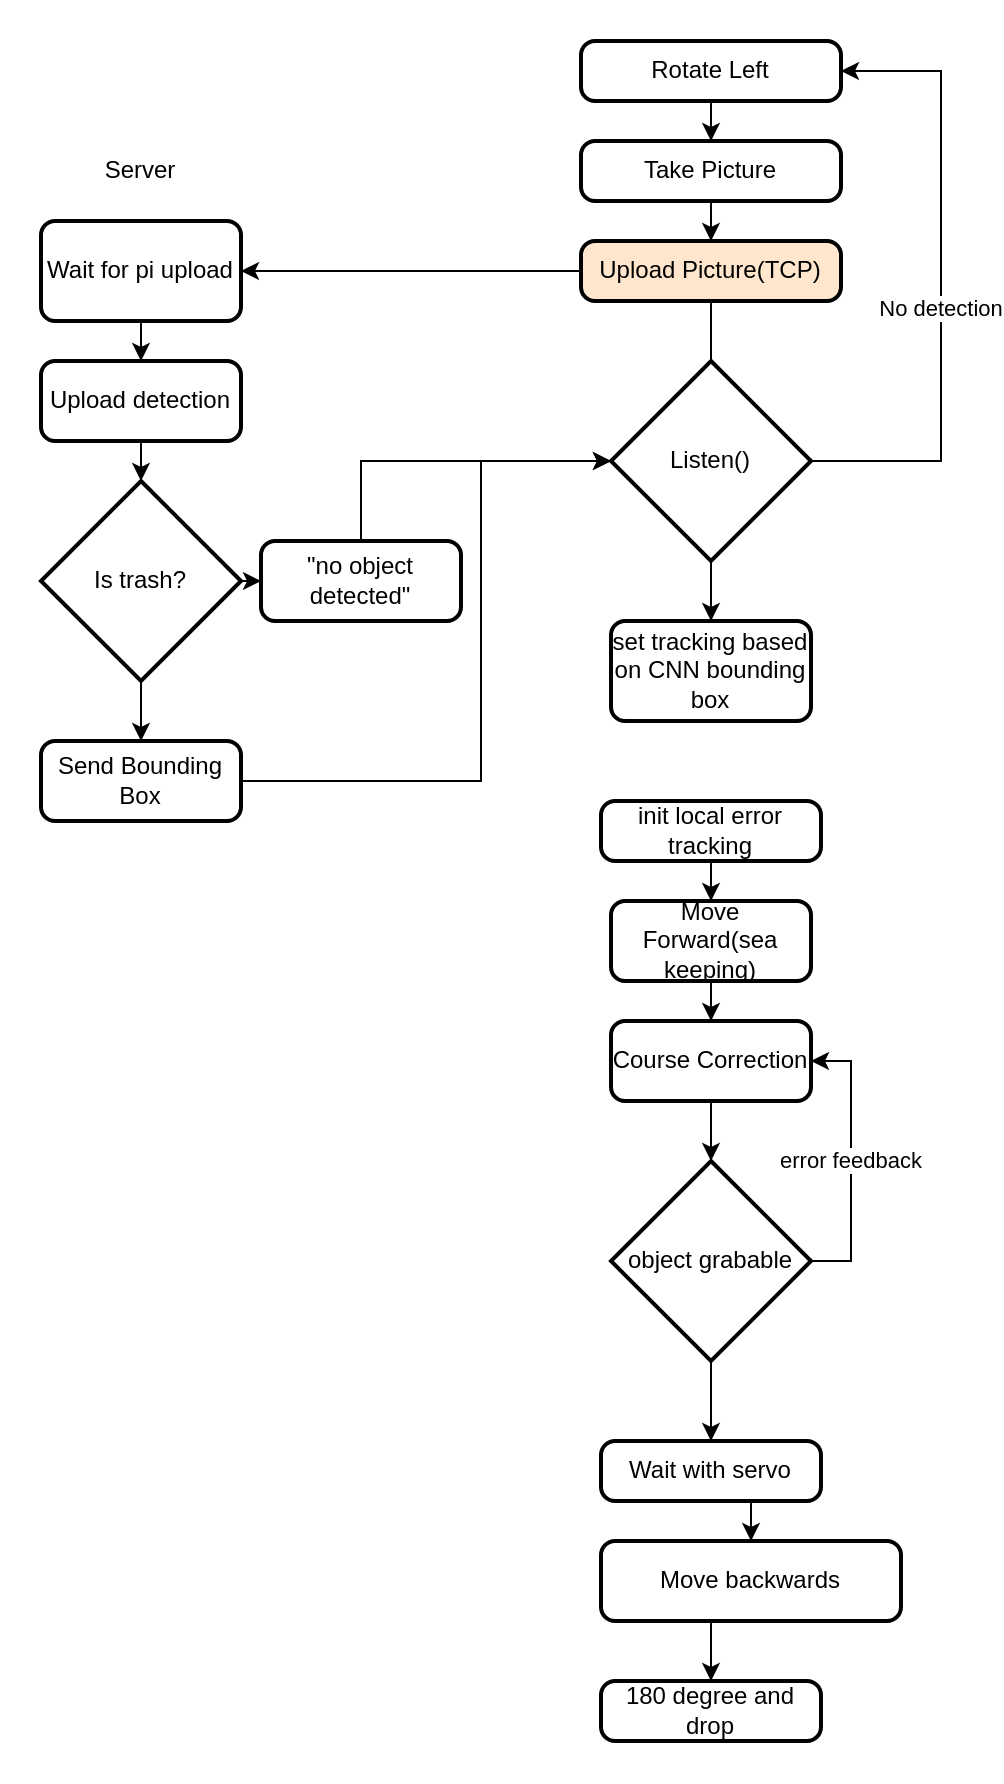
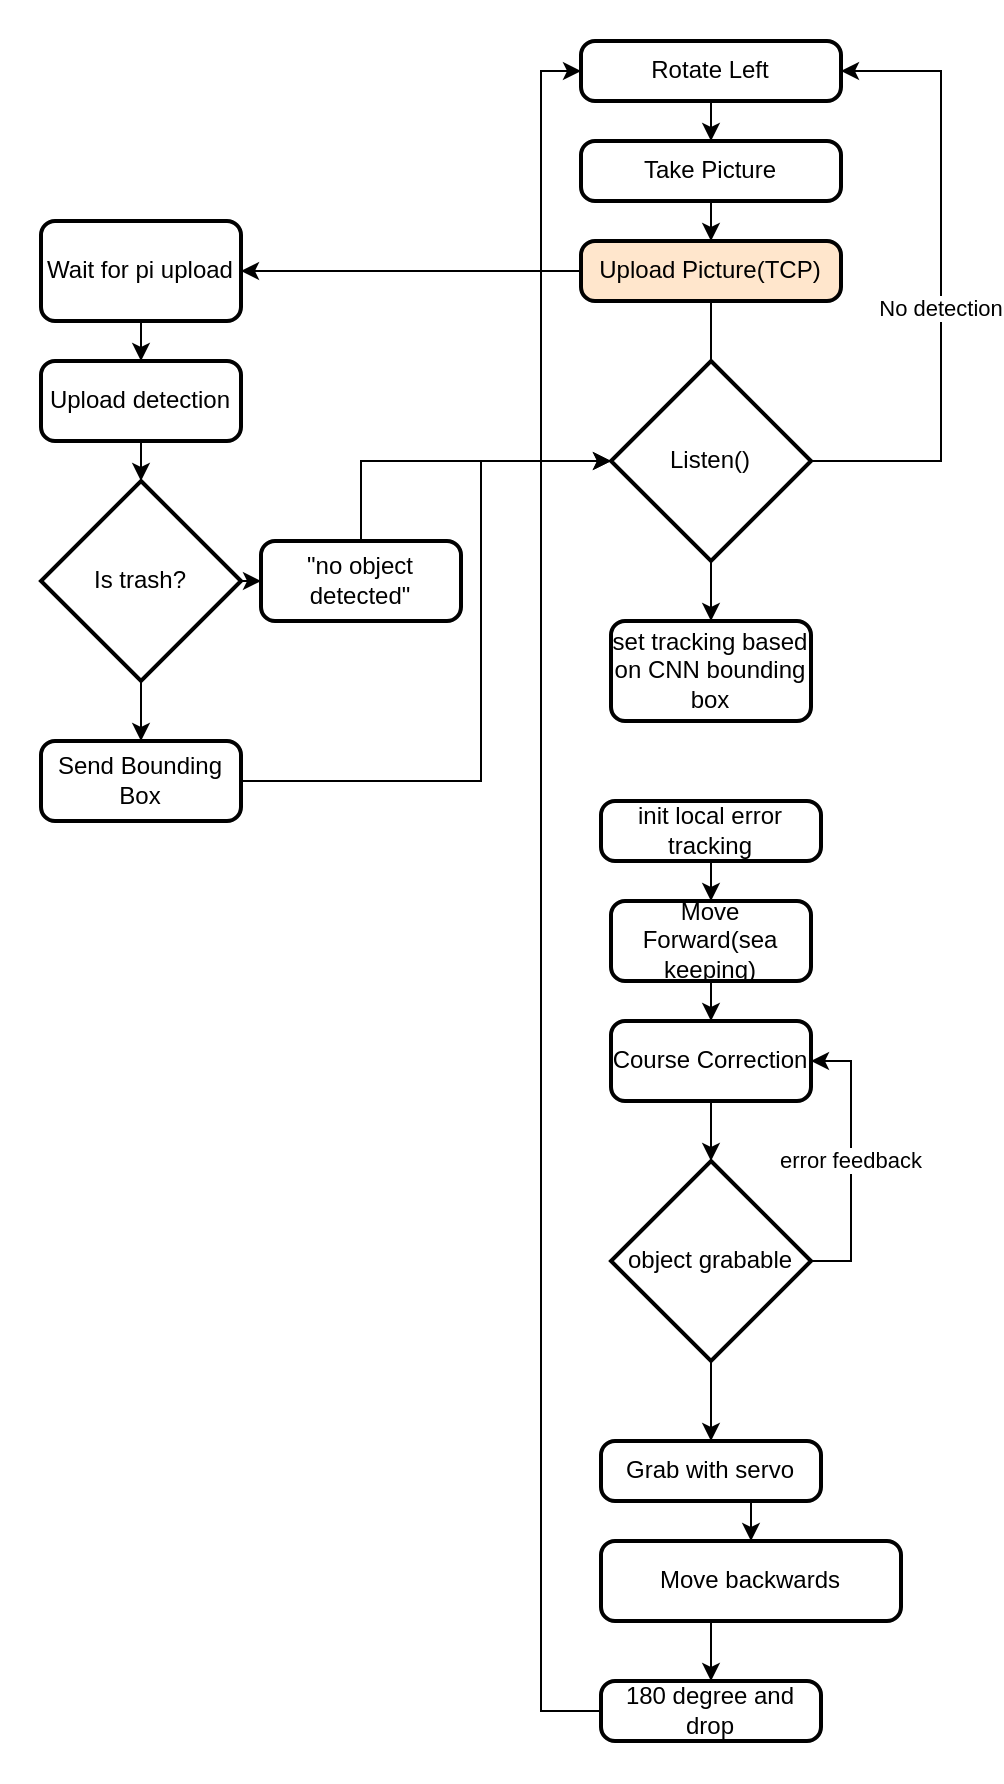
- <mxCell id="31" value="Server" style="text;html=1;strokeColor=none;fillColor=none;align=center;verticalAlign=middle;whiteSpace=wrap;rounded=0;" vertex="1" parent="1"><mxGeometry x="40" y="70" width="60" height="30" as="geometry" /></mxCell>
+ <mxCell id="26" style="edgeStyle=orthogonalEdgeStyle;rounded=0;orthogonalLoop=1;jettySize=auto;html=1;exitX=0;exitY=0.5;exitDx=0;exitDy=0;entryX=0;entryY=0.5;entryDx=0;entryDy=0;" edge="1" parent="1" source="27" target="3"><mxGeometry relative="1" as="geometry" /></mxCell>
- <mxCell id="23" value="Wait with servo" style="rounded=1;whiteSpace=wrap;html=1;absoluteArcSize=1;arcSize=14;strokeWidth=2;" vertex="1" parent="1"><mxGeometry x="300" y="720" width="110" height="30" as="geometry" /></mxCell>
+ <mxCell id="23" value="Grab with servo" style="rounded=1;whiteSpace=wrap;html=1;absoluteArcSize=1;arcSize=14;strokeWidth=2;" vertex="1" parent="1"><mxGeometry x="300" y="720" width="110" height="30" as="geometry" /></mxCell>
